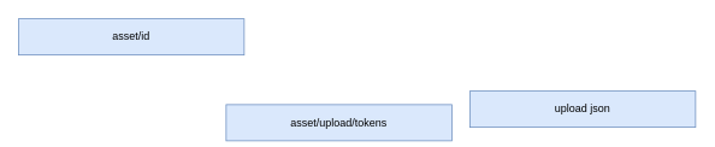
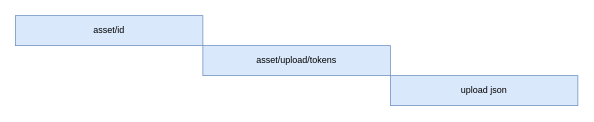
- <mxCell id="3" value="asset/upload/tokens" style="rounded=0;whiteSpace=wrap;html=1;fillColor=#dae8fc;strokeColor=#6c8ebf;" vertex="1" parent="1"><mxGeometry x="250" y="115" width="250" height="40" as="geometry" /></mxCell>
+ <mxCell id="3" value="asset/upload/tokens" style="rounded=0;whiteSpace=wrap;html=1;fillColor=#dae8fc;strokeColor=#6c8ebf;" vertex="1" parent="1"><mxGeometry x="270" y="60" width="250" height="40" as="geometry" /></mxCell>
